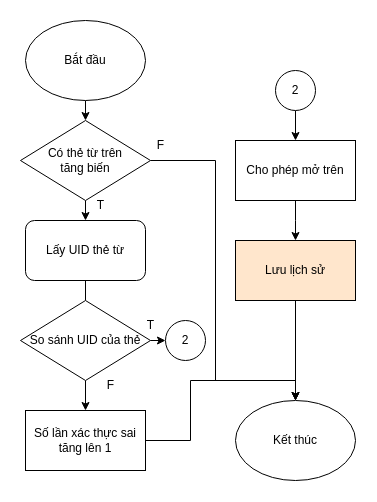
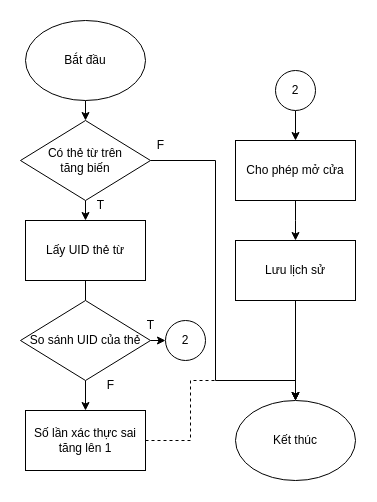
- <mxCell id="10" value="Cho phép mở trên" style="rounded=0;whiteSpace=wrap;html=1;" vertex="1" parent="1"><mxGeometry x="235" y="140" width="120" height="60" as="geometry" /></mxCell>
+ <mxCell id="10" value="Cho phép mở cửa" style="rounded=0;whiteSpace=wrap;html=1;" vertex="1" parent="1"><mxGeometry x="235" y="140" width="120" height="60" as="geometry" /></mxCell>
- <mxCell id="5" value="Lấy UID thẻ từ" style="whiteSpace=wrap;html=1;rounded=1;" vertex="1" parent="1"><mxGeometry x="25" y="220" width="120" height="60" as="geometry" /></mxCell>
+ <mxCell id="5" value="Lấy UID thẻ từ" style="rounded=0;whiteSpace=wrap;html=1;" vertex="1" parent="1"><mxGeometry x="25" y="220" width="120" height="60" as="geometry" /></mxCell>
- <mxCell id="15" value="Lưu lịch sử" style="rounded=0;whiteSpace=wrap;html=1;fillColor=#ffe6cc;" vertex="1" parent="1"><mxGeometry x="235" y="240" width="120" height="60" as="geometry" /></mxCell>
+ <mxCell id="15" value="Lưu lịch sử" style="rounded=0;whiteSpace=wrap;html=1;" vertex="1" parent="1"><mxGeometry x="235" y="240" width="120" height="60" as="geometry" /></mxCell>
- <mxCell id="24" style="edgeStyle=orthogonalEdgeStyle;rounded=0;orthogonalLoop=1;jettySize=auto;html=1;exitX=1;exitY=0.5;exitDx=0;exitDy=0;entryX=0.5;entryY=0;entryDx=0;entryDy=0;" edge="1" parent="1" source="25" target="16"><mxGeometry relative="1" as="geometry" /></mxCell>
+ <mxCell id="24" style="edgeStyle=orthogonalEdgeStyle;rounded=0;orthogonalLoop=1;jettySize=auto;html=1;exitX=1;exitY=0.5;exitDx=0;exitDy=0;entryX=0.5;entryY=0;entryDx=0;entryDy=0;dashed=1;" edge="1" parent="1" source="25" target="16"><mxGeometry relative="1" as="geometry" /></mxCell>
